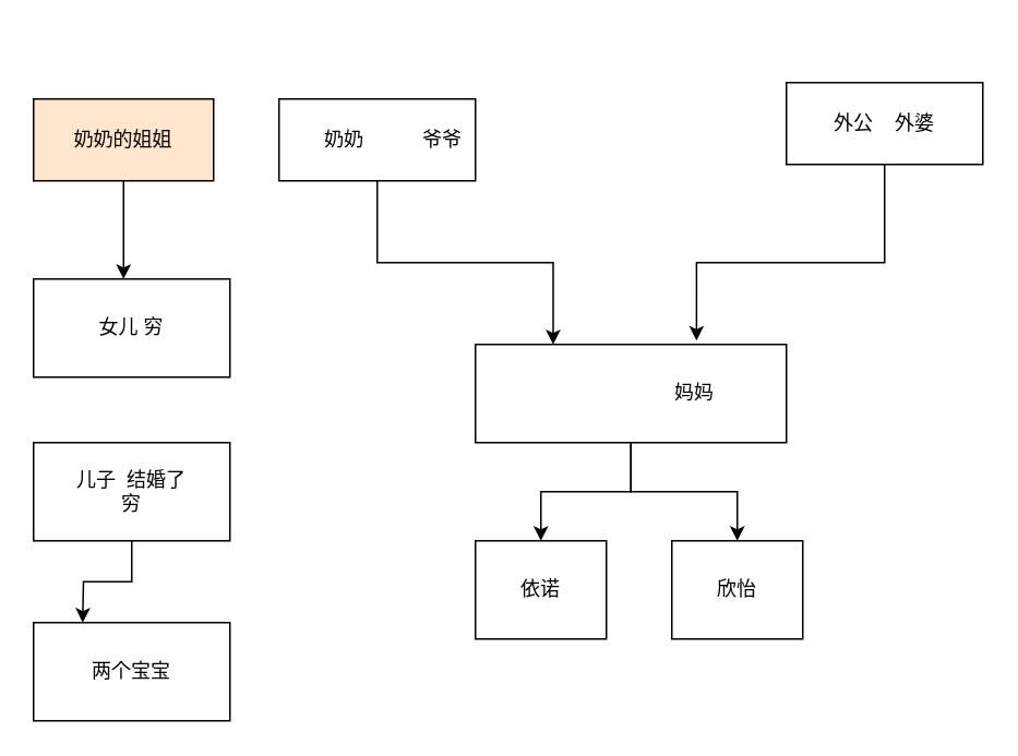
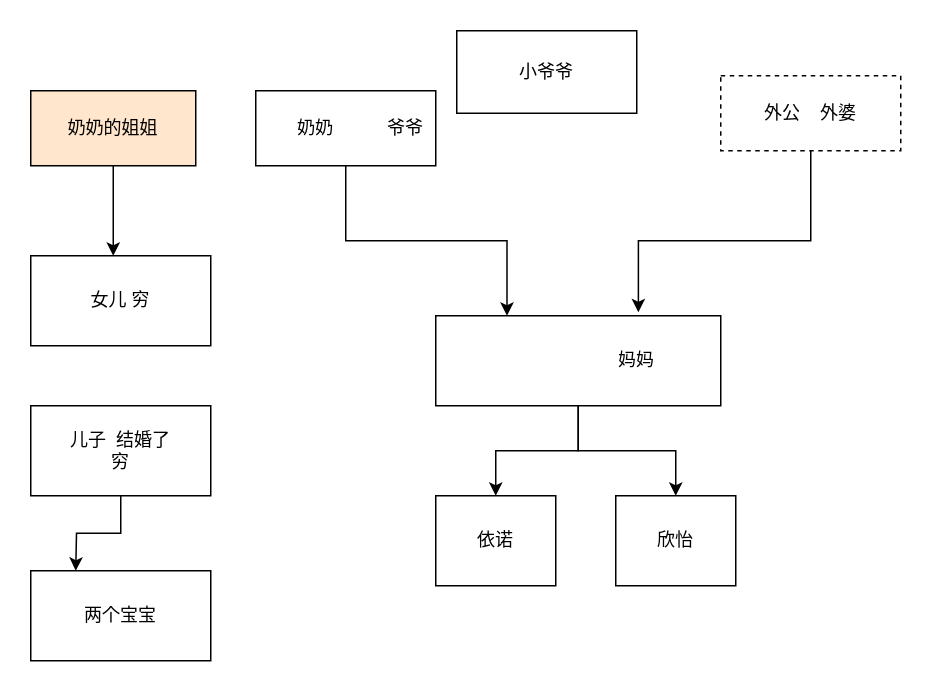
+ <mxCell id="14" value="小爷爷" style="rounded=0;whiteSpace=wrap;html=1;" vertex="1" parent="1"><mxGeometry x="304" y="20" width="120" height="55" as="geometry" /></mxCell>
- <mxCell id="12" value="外公&amp;nbsp; &amp;nbsp; 外婆" style="rounded=0;whiteSpace=wrap;html=1;" vertex="1" parent="1"><mxGeometry x="480" y="50" width="120" height="50" as="geometry" /></mxCell>
+ <mxCell id="12" value="外公&amp;nbsp; &amp;nbsp; 外婆" style="rounded=0;whiteSpace=wrap;html=1;dashed=1;" vertex="1" parent="1"><mxGeometry x="480" y="50" width="120" height="50" as="geometry" /></mxCell>
